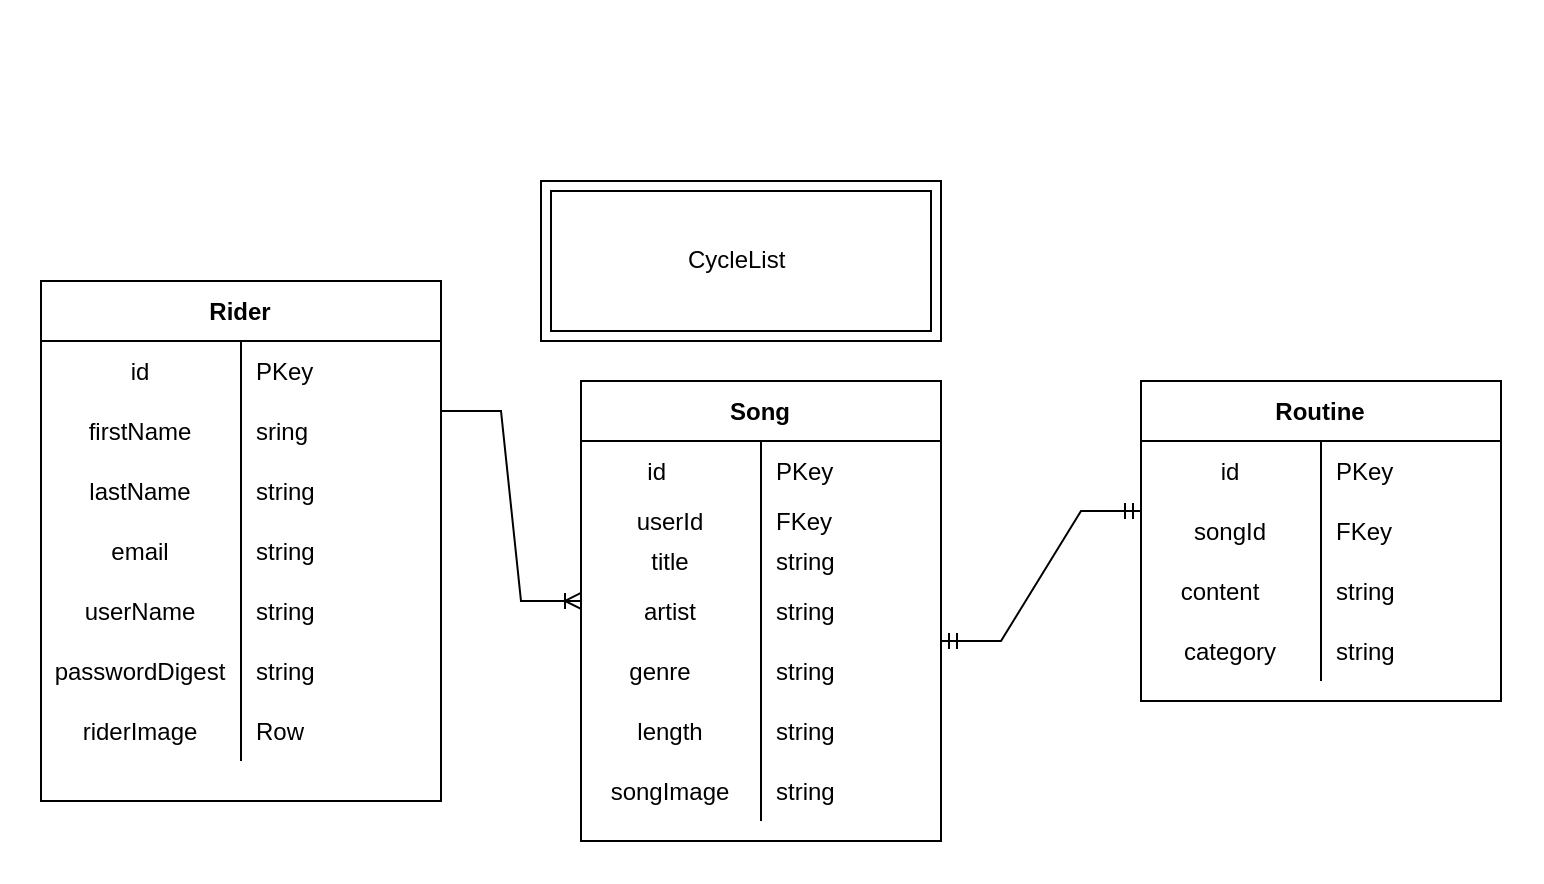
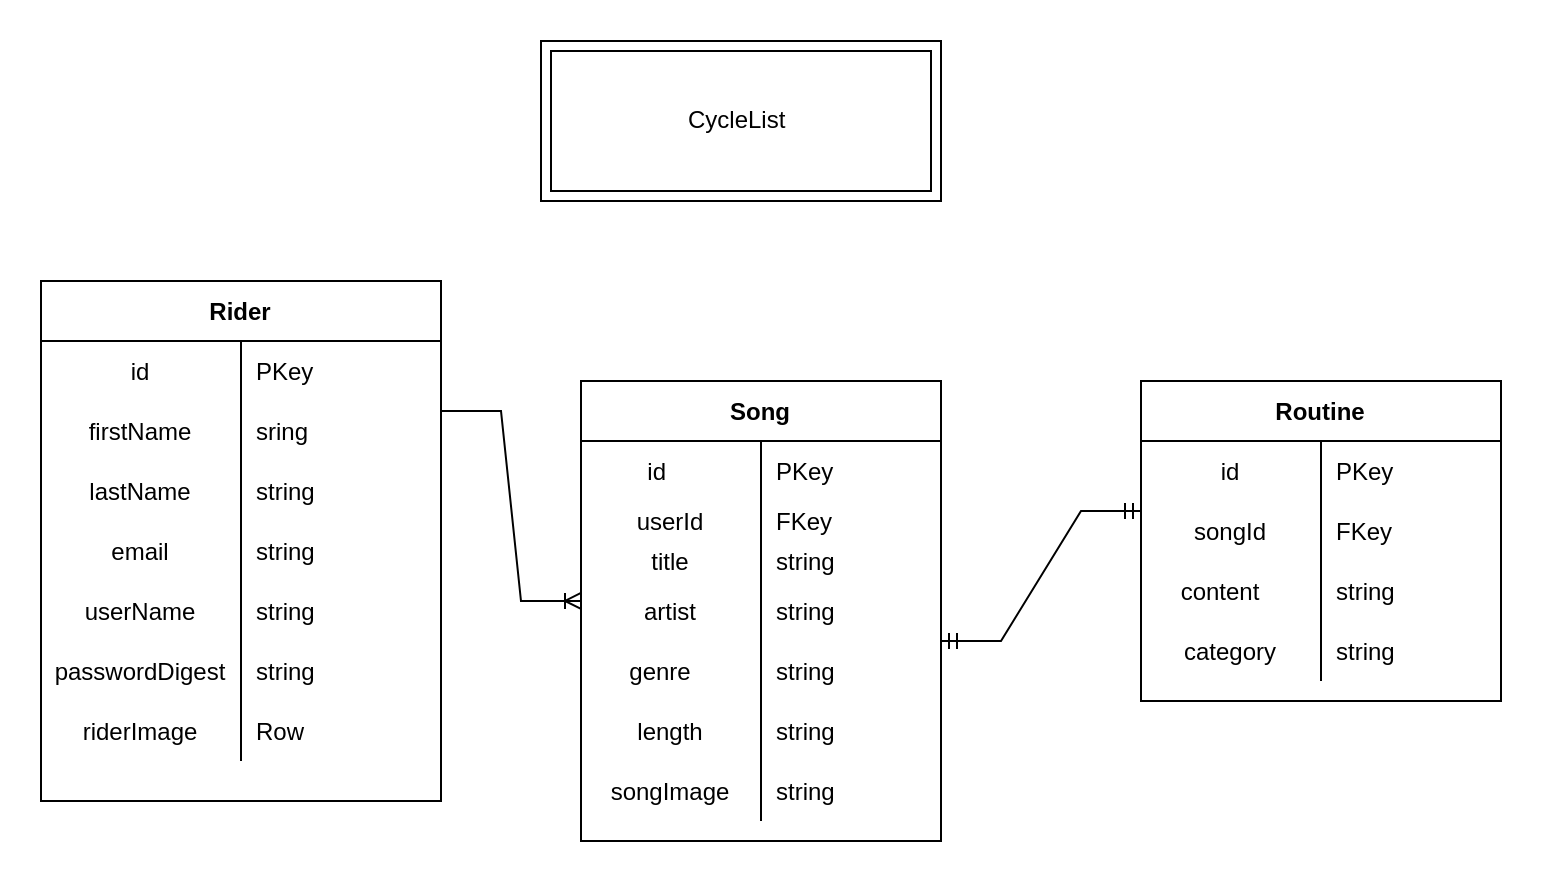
- <mxCell id="61" value="CycleList&amp;nbsp;" style="shape=ext;margin=3;double=1;whiteSpace=wrap;html=1;align=center;" parent="1" vertex="1"><mxGeometry x="270" y="90" width="200" height="80" as="geometry" /></mxCell>
+ <mxCell id="61" value="CycleList&amp;nbsp;" style="shape=ext;margin=3;double=1;whiteSpace=wrap;html=1;align=center;" parent="1" vertex="1"><mxGeometry x="270" y="20" width="200" height="80" as="geometry" /></mxCell>
